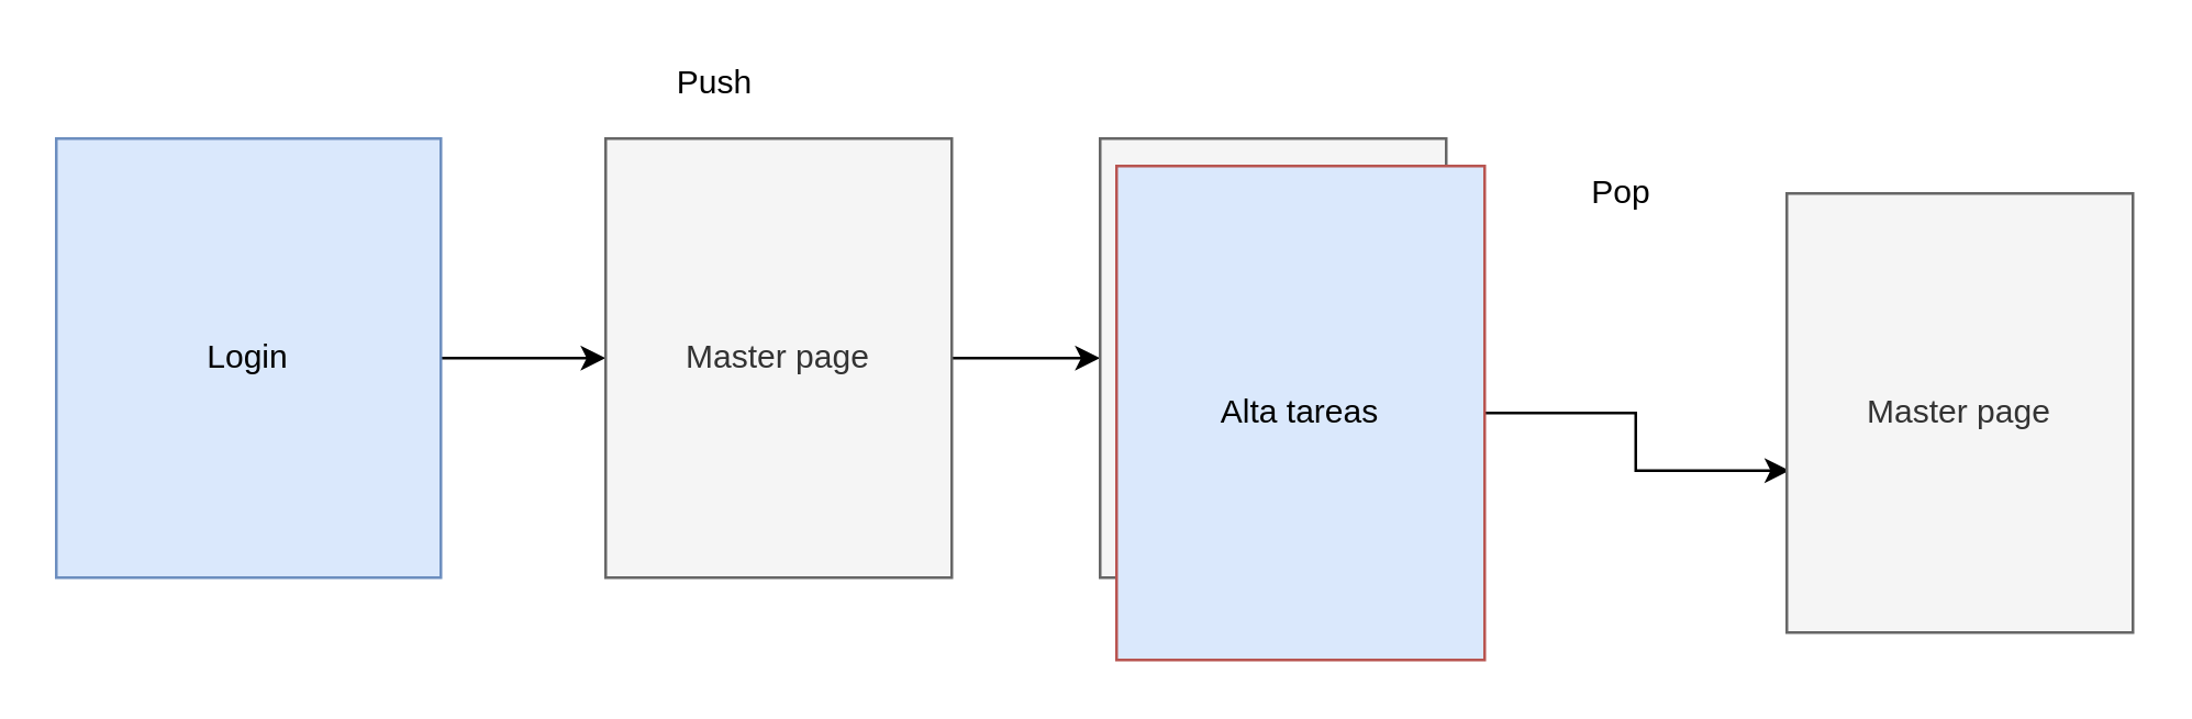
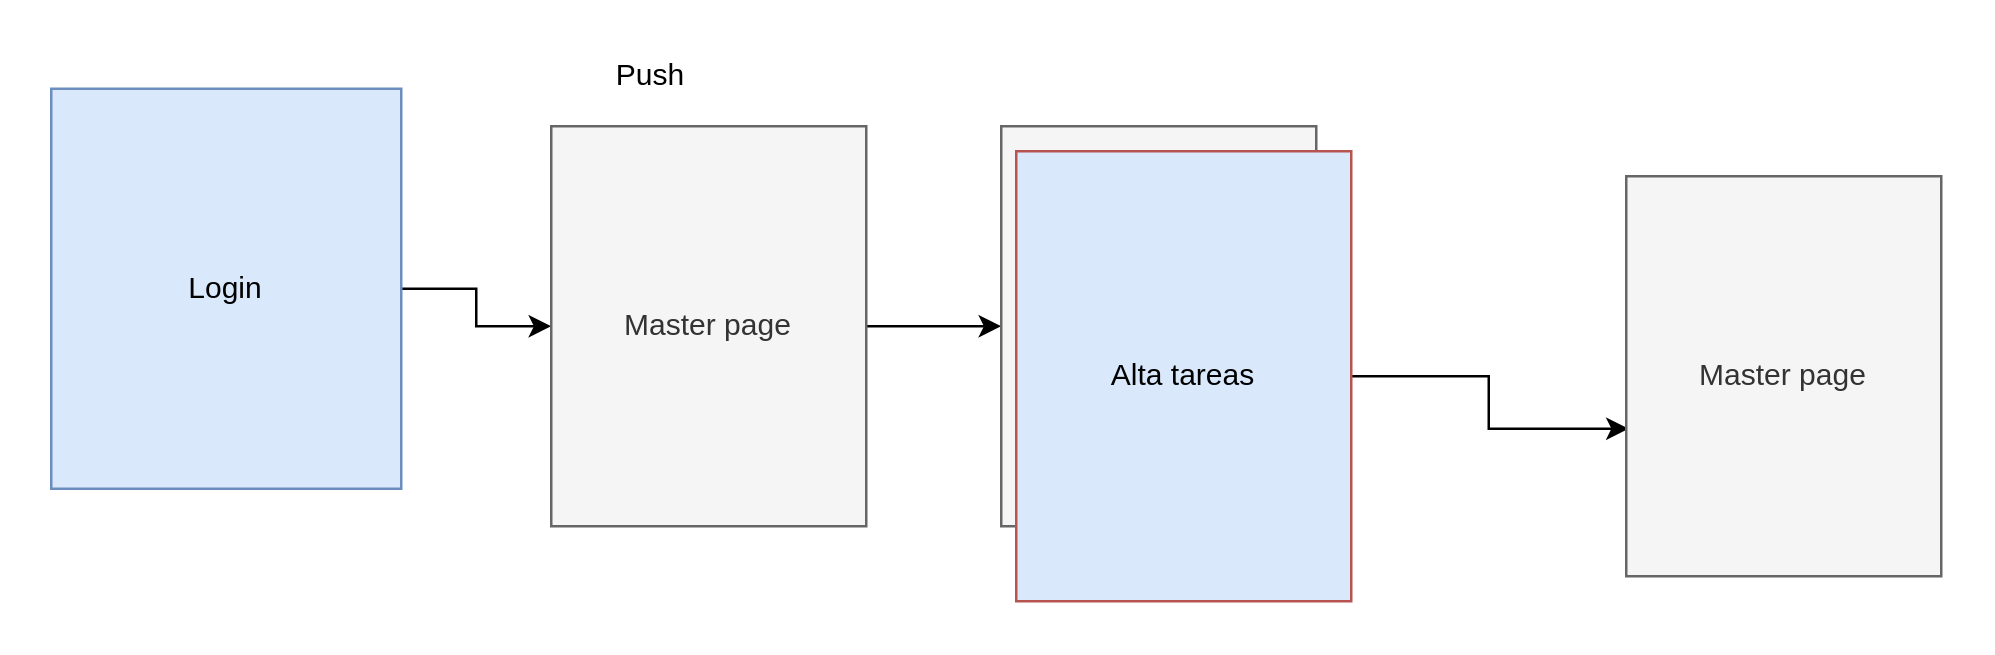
- <mxCell id="11" value="Pop" style="text;html=1;strokeColor=none;fillColor=none;align=center;verticalAlign=middle;whiteSpace=wrap;rounded=0;" vertex="1" parent="1"><mxGeometry x="570" y="60" width="40" height="20" as="geometry" /></mxCell>
- <mxCell id="3" value="Login" style="rounded=0;whiteSpace=wrap;html=1;fillColor=#dae8fc;strokeColor=#6c8ebf;" vertex="1" parent="1"><mxGeometry x="20" y="50" width="140" height="160" as="geometry" /></mxCell>
+ <mxCell id="3" value="Login" style="rounded=0;whiteSpace=wrap;html=1;fillColor=#dae8fc;strokeColor=#6c8ebf;" vertex="1" parent="1"><mxGeometry x="20" y="35" width="140" height="160" as="geometry" /></mxCell>
